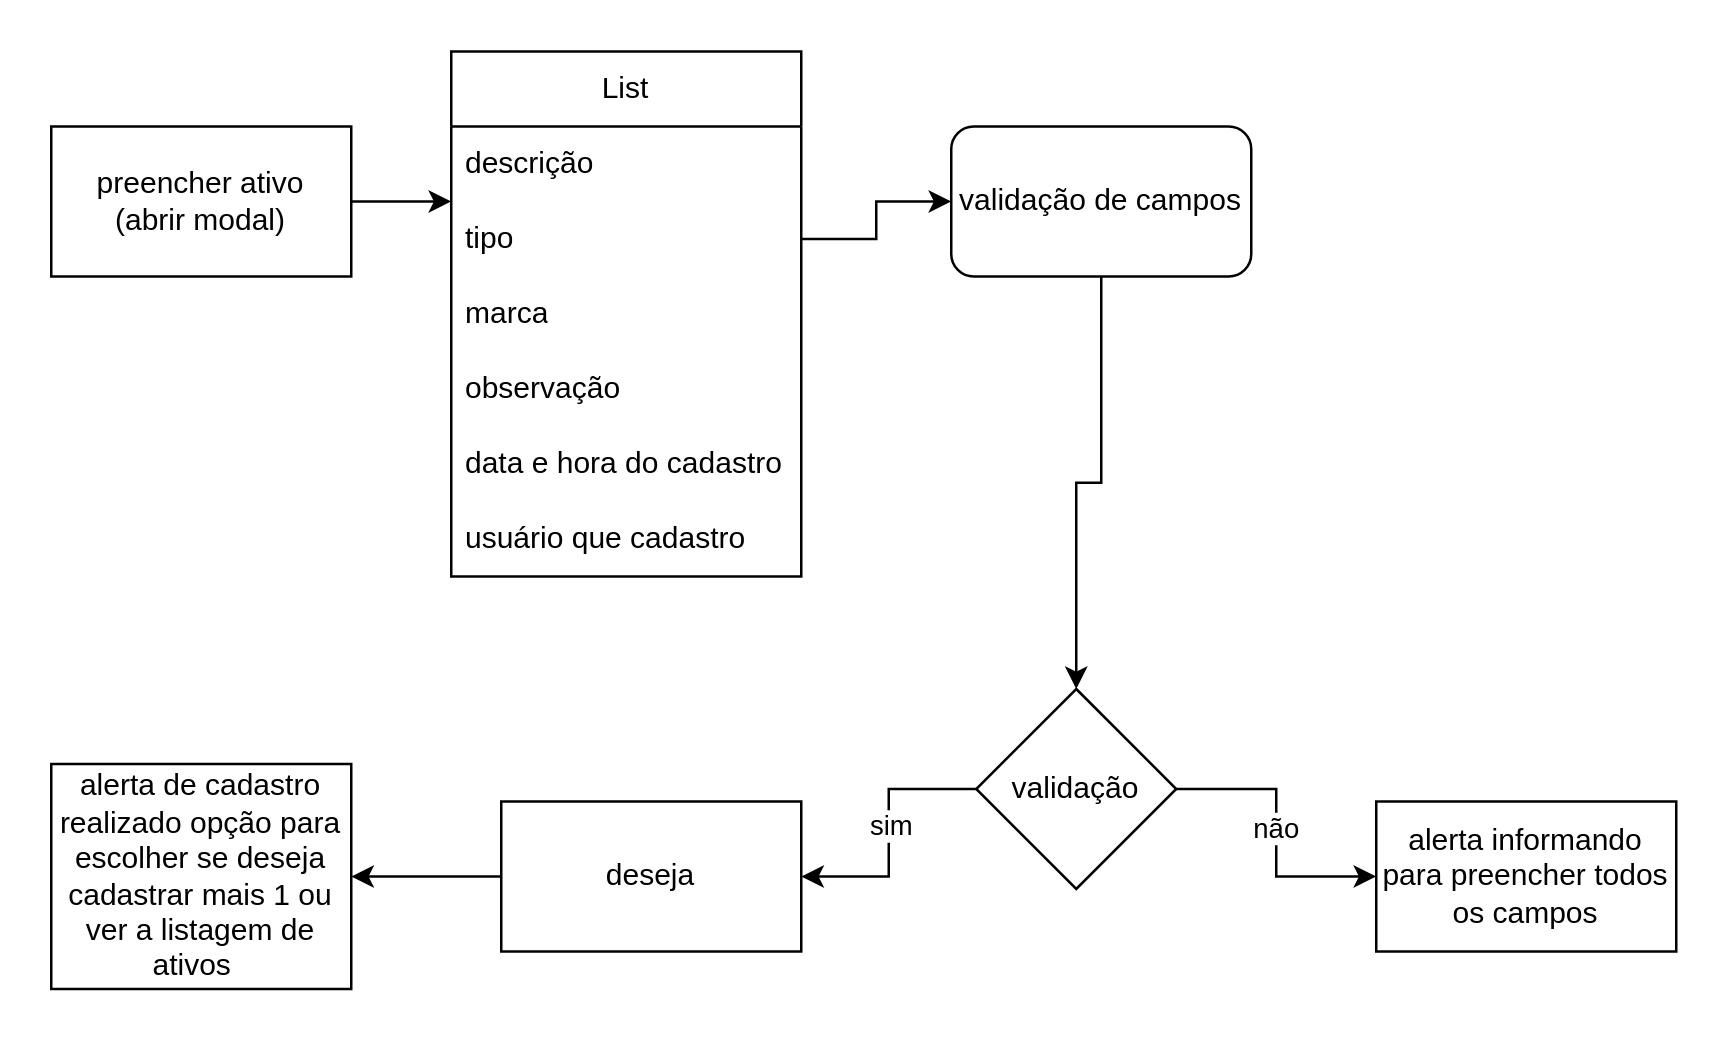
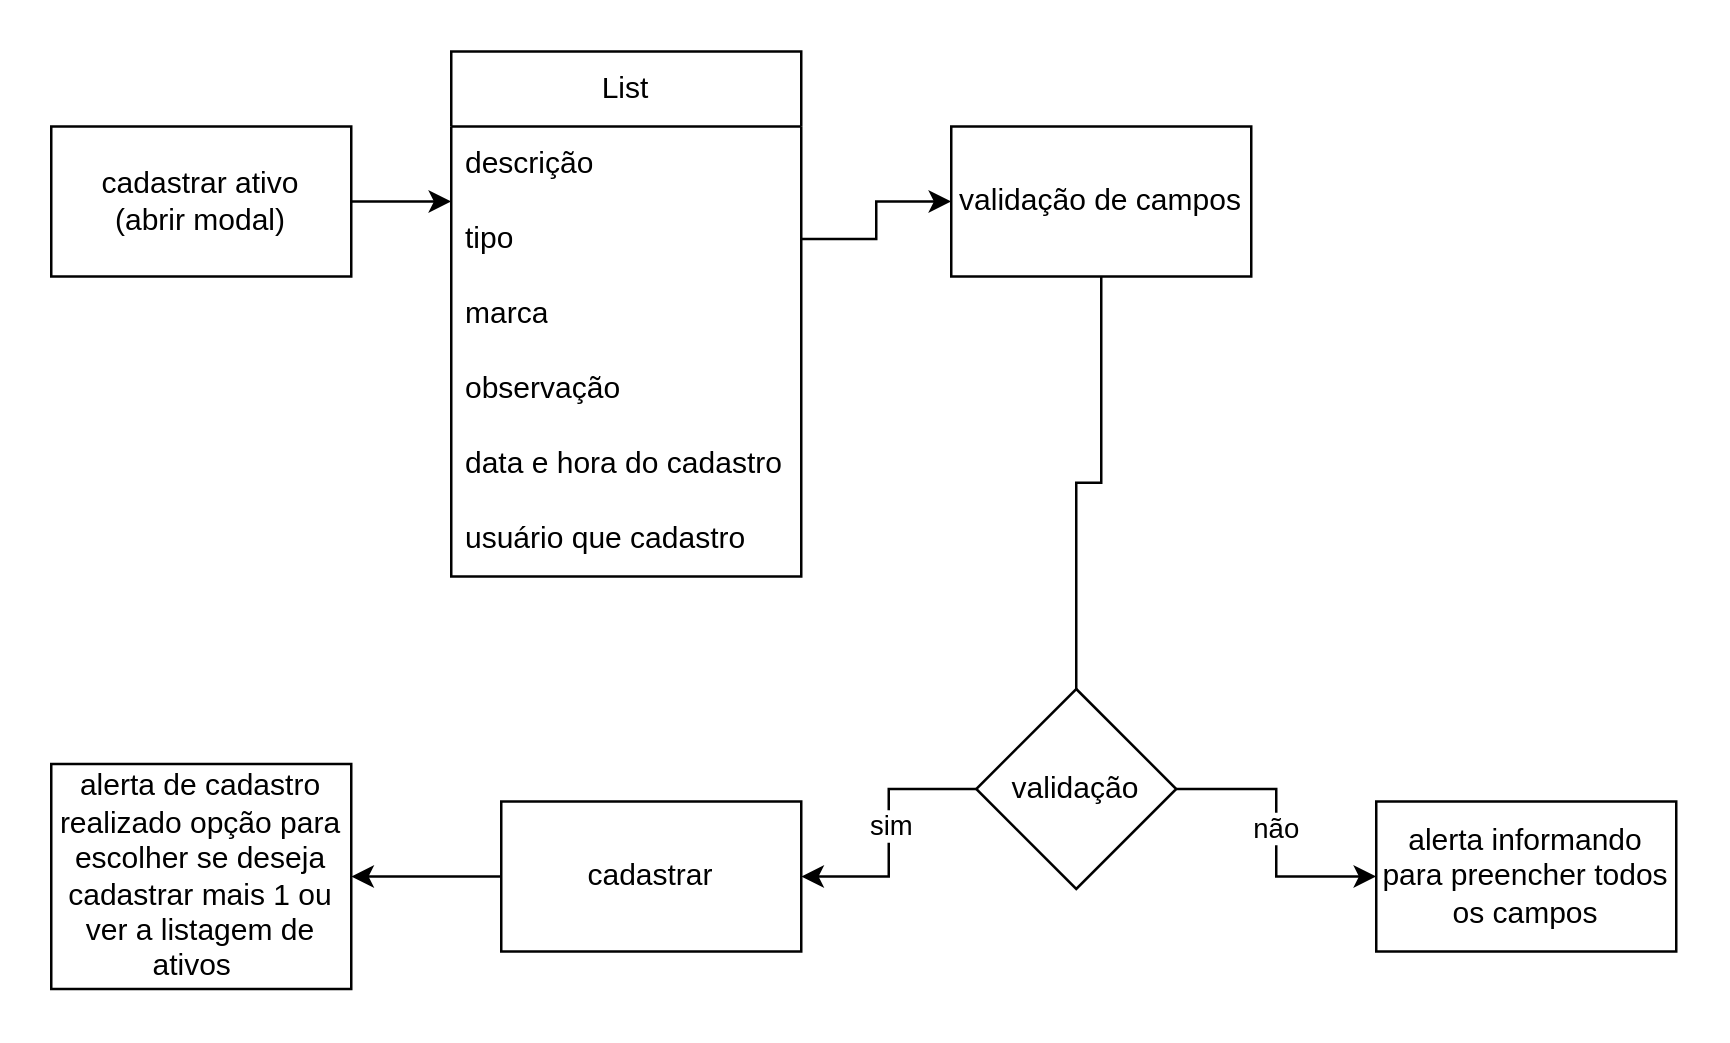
- <mxCell id="10" value="preencher ativo&lt;div&gt;(abrir modal)&lt;/div&gt;" style="rounded=0;whiteSpace=wrap;html=1;" vertex="1" parent="1"><mxGeometry x="20" y="50" width="120" height="60" as="geometry" /></mxCell>
+ <mxCell id="10" value="cadastrar ativo&lt;div&gt;(abrir modal)&lt;/div&gt;" style="rounded=0;whiteSpace=wrap;html=1;" vertex="1" parent="1"><mxGeometry x="20" y="50" width="120" height="60" as="geometry" /></mxCell>
- <mxCell id="12" value="validação de campos" style="whiteSpace=wrap;html=1;rounded=1;" vertex="1" parent="1"><mxGeometry x="380" y="50" width="120" height="60" as="geometry" /></mxCell>
+ <mxCell id="12" value="validação de campos" style="rounded=0;whiteSpace=wrap;html=1;" vertex="1" parent="1"><mxGeometry x="380" y="50" width="120" height="60" as="geometry" /></mxCell>
- <mxCell id="11" style="edgeStyle=orthogonalEdgeStyle;rounded=0;orthogonalLoop=1;jettySize=auto;html=1;exitX=0.5;exitY=1;exitDx=0;exitDy=0;entryX=0.5;entryY=0;entryDx=0;entryDy=0;" edge="1" parent="1" source="12" target="18"><mxGeometry relative="1" as="geometry" /></mxCell>
+ <mxCell id="11" style="edgeStyle=orthogonalEdgeStyle;rounded=0;orthogonalLoop=1;jettySize=auto;html=1;exitX=0.5;exitY=1;exitDx=0;exitDy=0;entryX=0.5;entryY=0;entryDx=0;entryDy=0;endArrow=none;" edge="1" parent="1" source="12" target="18"><mxGeometry relative="1" as="geometry" /></mxCell>
- <mxCell id="20" value="deseja" style="whiteSpace=wrap;html=1;" vertex="1" parent="1"><mxGeometry x="200" y="320" width="120" height="60" as="geometry" /></mxCell>
+ <mxCell id="20" value="cadastrar" style="whiteSpace=wrap;html=1;" vertex="1" parent="1"><mxGeometry x="200" y="320" width="120" height="60" as="geometry" /></mxCell>
